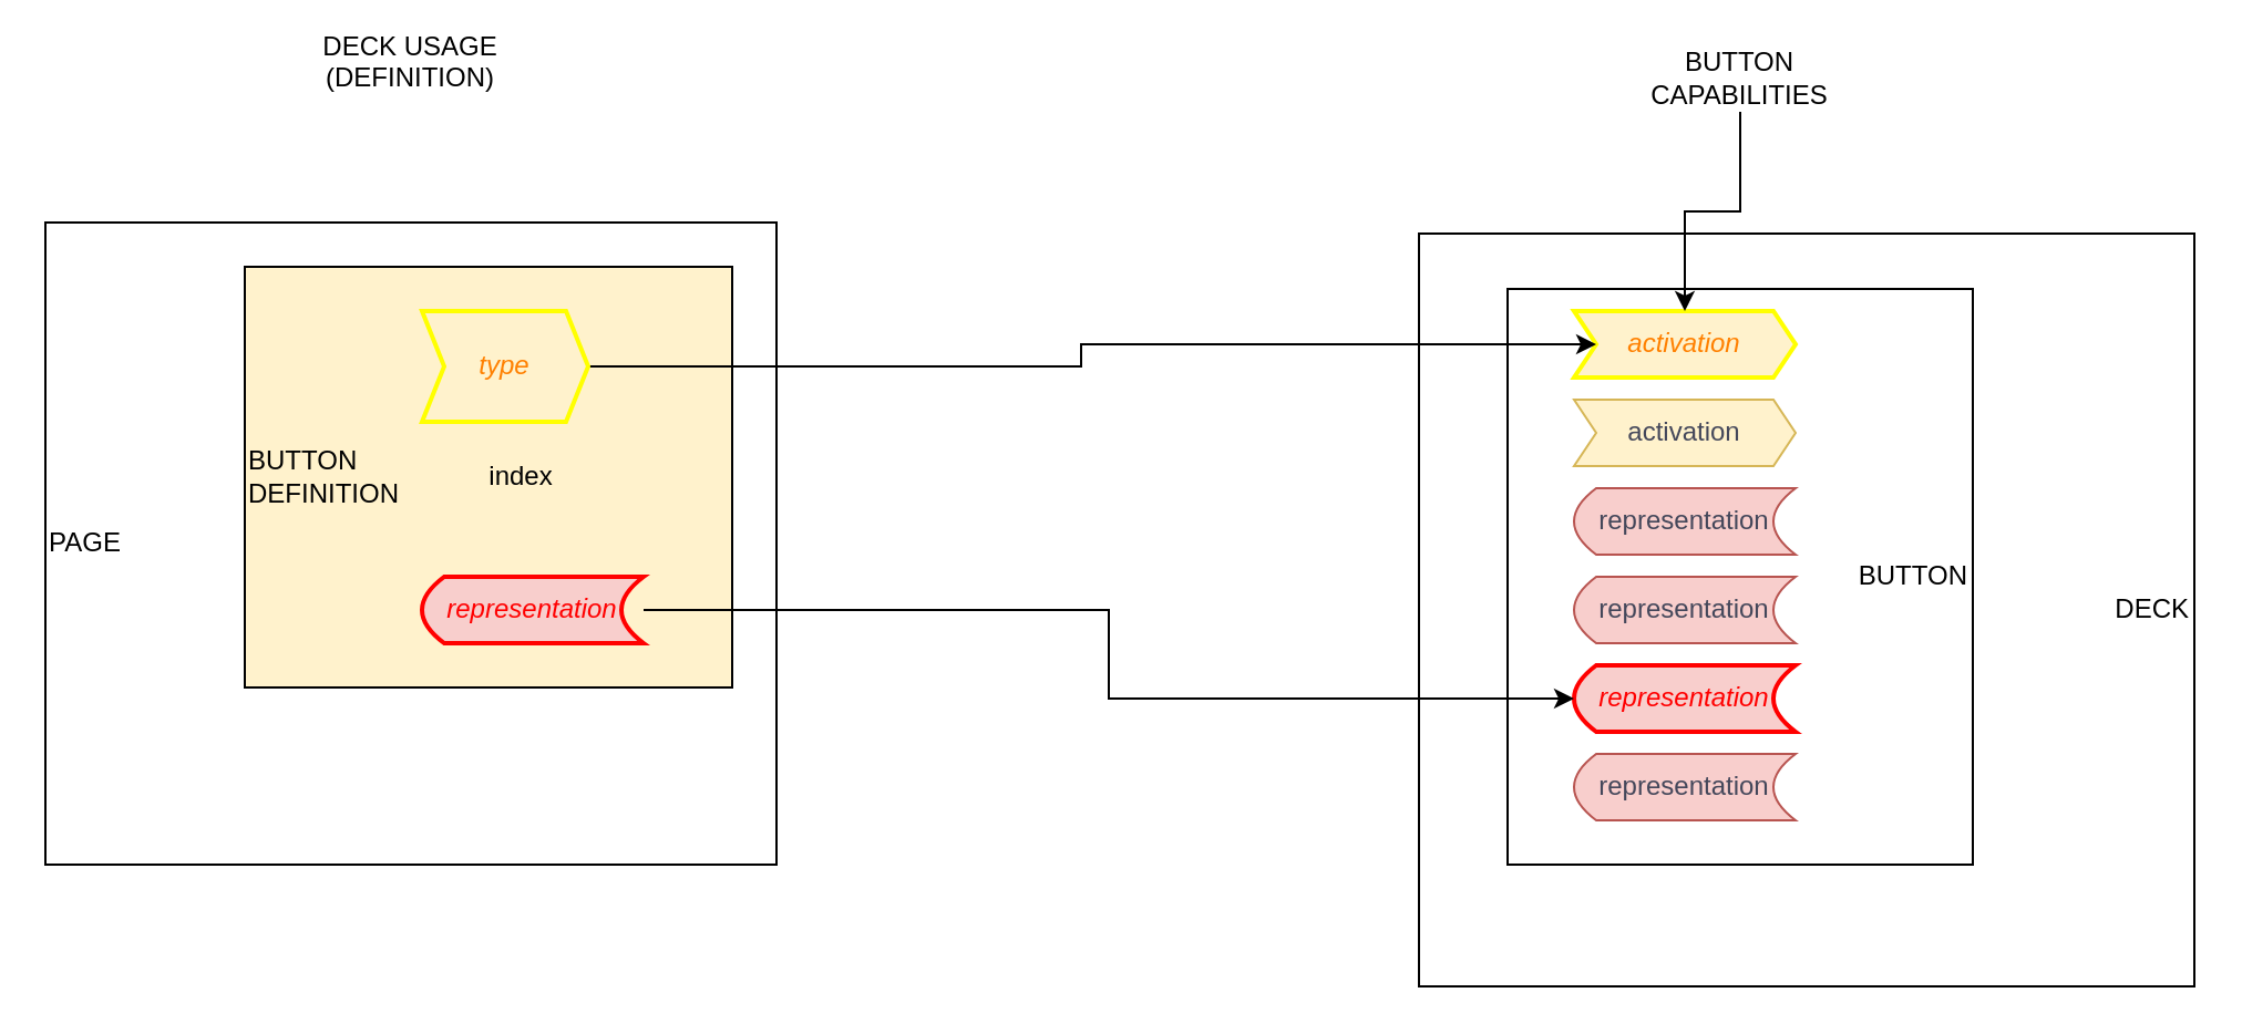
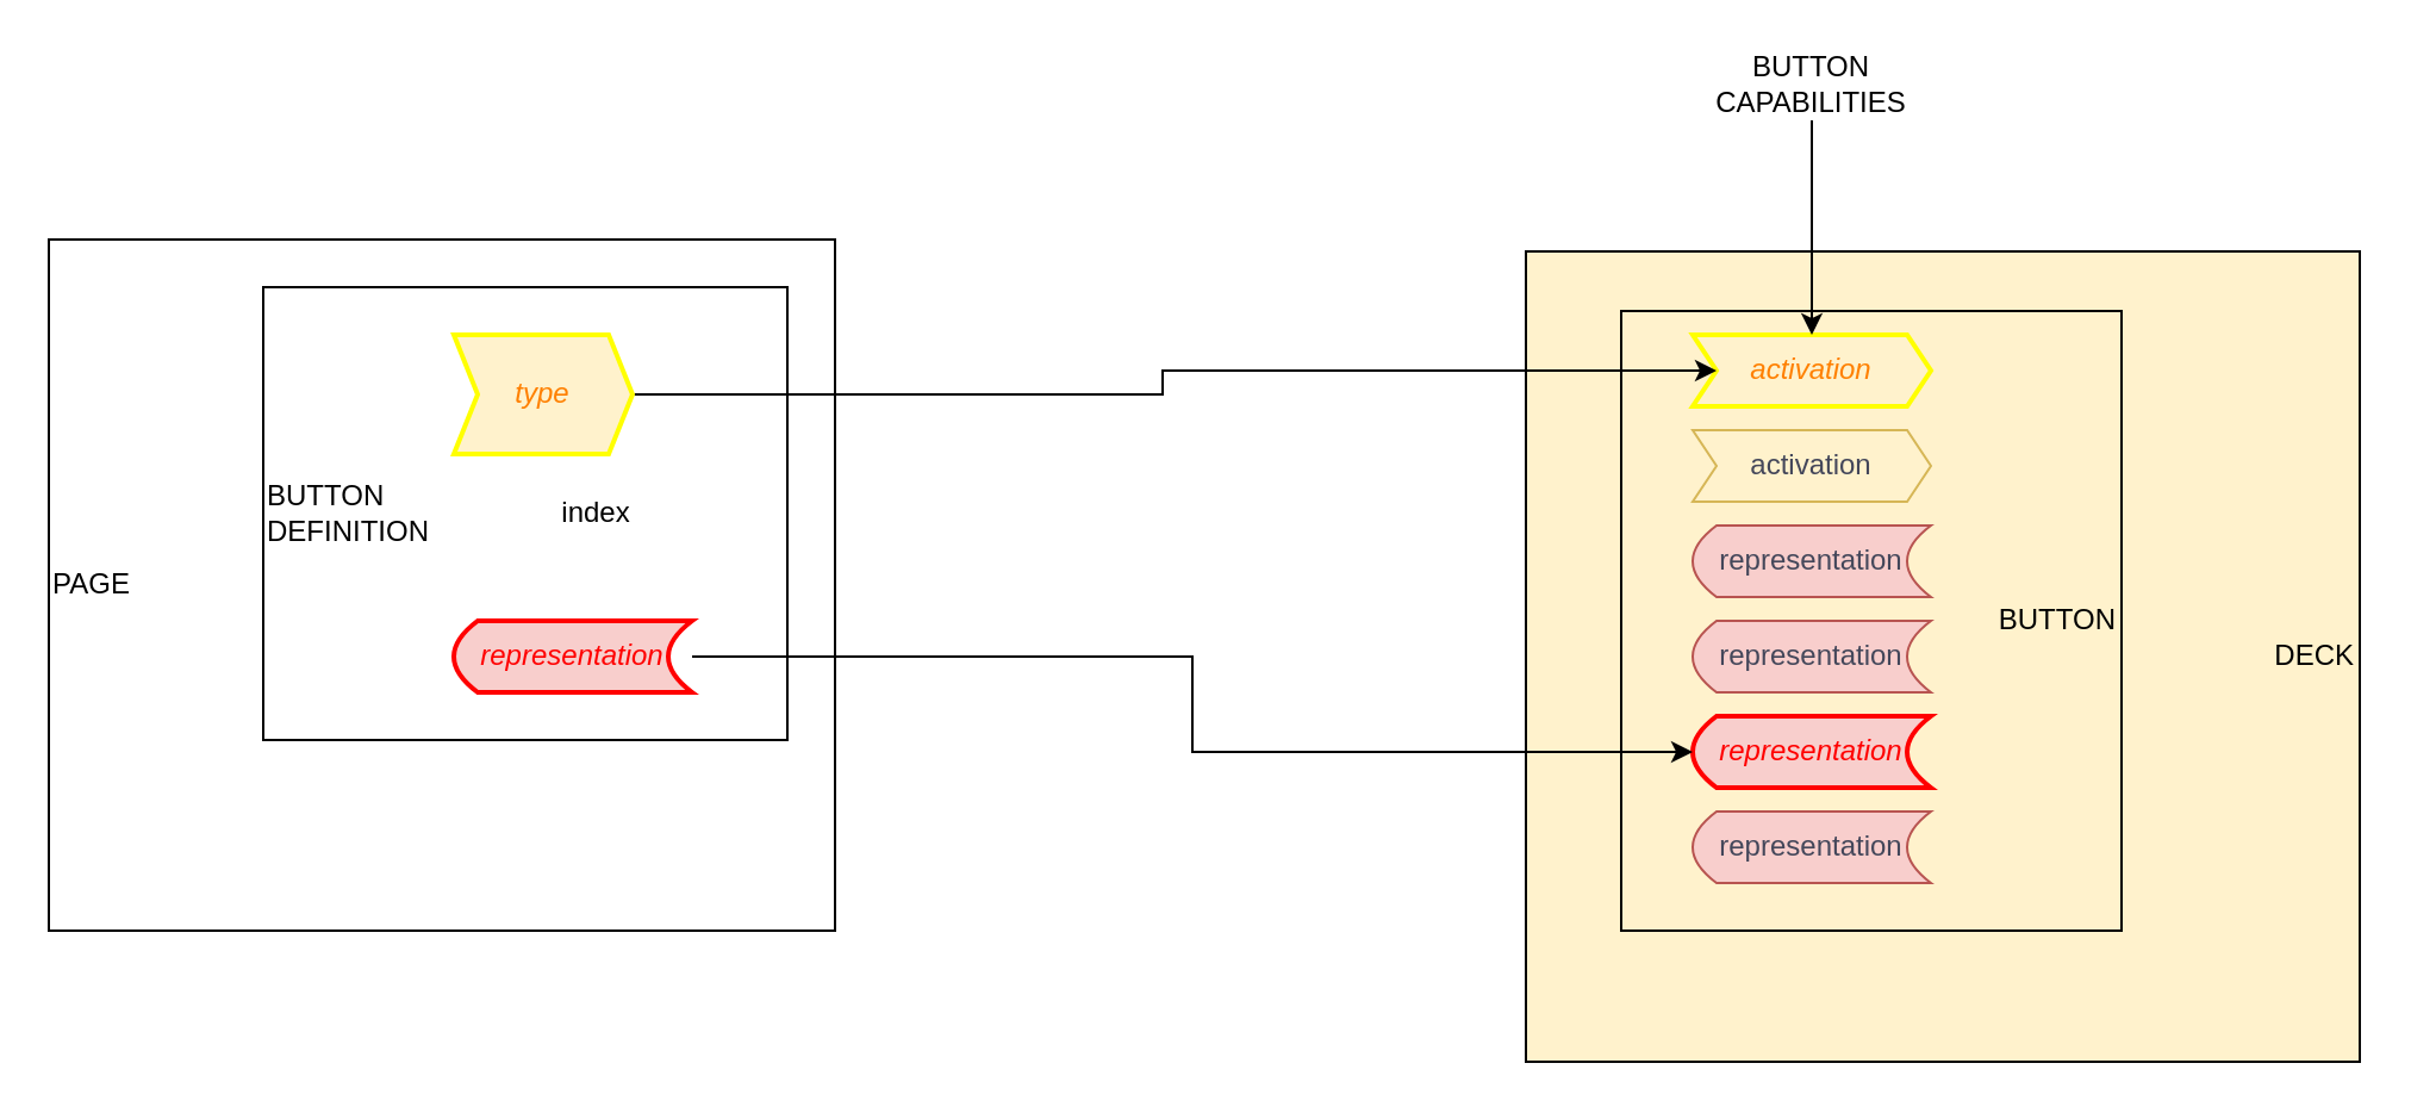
- <mxCell id="20" value="DECK USAGE (DEFINITION)&lt;div&gt;&lt;br&gt;&lt;/div&gt;" style="text;html=1;align=center;verticalAlign=middle;whiteSpace=wrap;rounded=0;" vertex="1" parent="1"><mxGeometry x="130" y="20" width="110" height="30" as="geometry" /></mxCell>
- <mxCell id="19" value="BUTTON&lt;div&gt;CAPABILITIES&lt;/div&gt;" style="text;html=1;align=center;verticalAlign=middle;whiteSpace=wrap;rounded=0;" vertex="1" parent="1"><mxGeometry x="755" y="20" width="60" height="30" as="geometry" /></mxCell>
+ <mxCell id="19" value="BUTTON&lt;div&gt;CAPABILITIES&lt;/div&gt;" style="text;html=1;align=center;verticalAlign=middle;whiteSpace=wrap;rounded=0;" vertex="1" parent="1"><mxGeometry x="730" y="20" width="60" height="30" as="geometry" /></mxCell>
- <mxCell id="11" value="BUTTON&lt;div&gt;DEFINITION&lt;/div&gt;" style="rounded=0;whiteSpace=wrap;html=1;align=left;fillColor=#fff2cc;" vertex="1" parent="1"><mxGeometry x="110" y="120" width="220" height="190" as="geometry" /></mxCell>
+ <mxCell id="11" value="BUTTON&lt;div&gt;DEFINITION&lt;/div&gt;" style="rounded=0;whiteSpace=wrap;html=1;align=left;" vertex="1" parent="1"><mxGeometry x="110" y="120" width="220" height="190" as="geometry" /></mxCell>
- <mxCell id="16" value="index" style="text;html=1;align=center;verticalAlign=middle;whiteSpace=wrap;rounded=0;" vertex="1" parent="1"><mxGeometry x="205" y="200" width="60" height="30" as="geometry" /></mxCell>
+ <mxCell id="16" value="index" style="text;html=1;align=center;verticalAlign=middle;whiteSpace=wrap;rounded=0;" vertex="1" parent="1"><mxGeometry x="220" y="200" width="60" height="30" as="geometry" /></mxCell>
- <mxCell id="3" value="BUTTON" style="rounded=0;whiteSpace=wrap;html=1;align=right;" vertex="1" parent="1"><mxGeometry x="680" y="130" width="210" height="260" as="geometry" /></mxCell>
+ <mxCell id="3" value="BUTTON" style="rounded=0;whiteSpace=wrap;html=1;align=right;fillColor=#fff2cc;" vertex="1" parent="1"><mxGeometry x="680" y="130" width="210" height="260" as="geometry" /></mxCell>
- <mxCell id="2" value="DECK" style="rounded=0;whiteSpace=wrap;html=1;align=right;" vertex="1" parent="1"><mxGeometry x="640" y="105" width="350" height="340" as="geometry" /></mxCell>
+ <mxCell id="2" value="DECK" style="rounded=0;whiteSpace=wrap;html=1;align=right;fillColor=#fff2cc;" vertex="1" parent="1"><mxGeometry x="640" y="105" width="350" height="340" as="geometry" /></mxCell>
